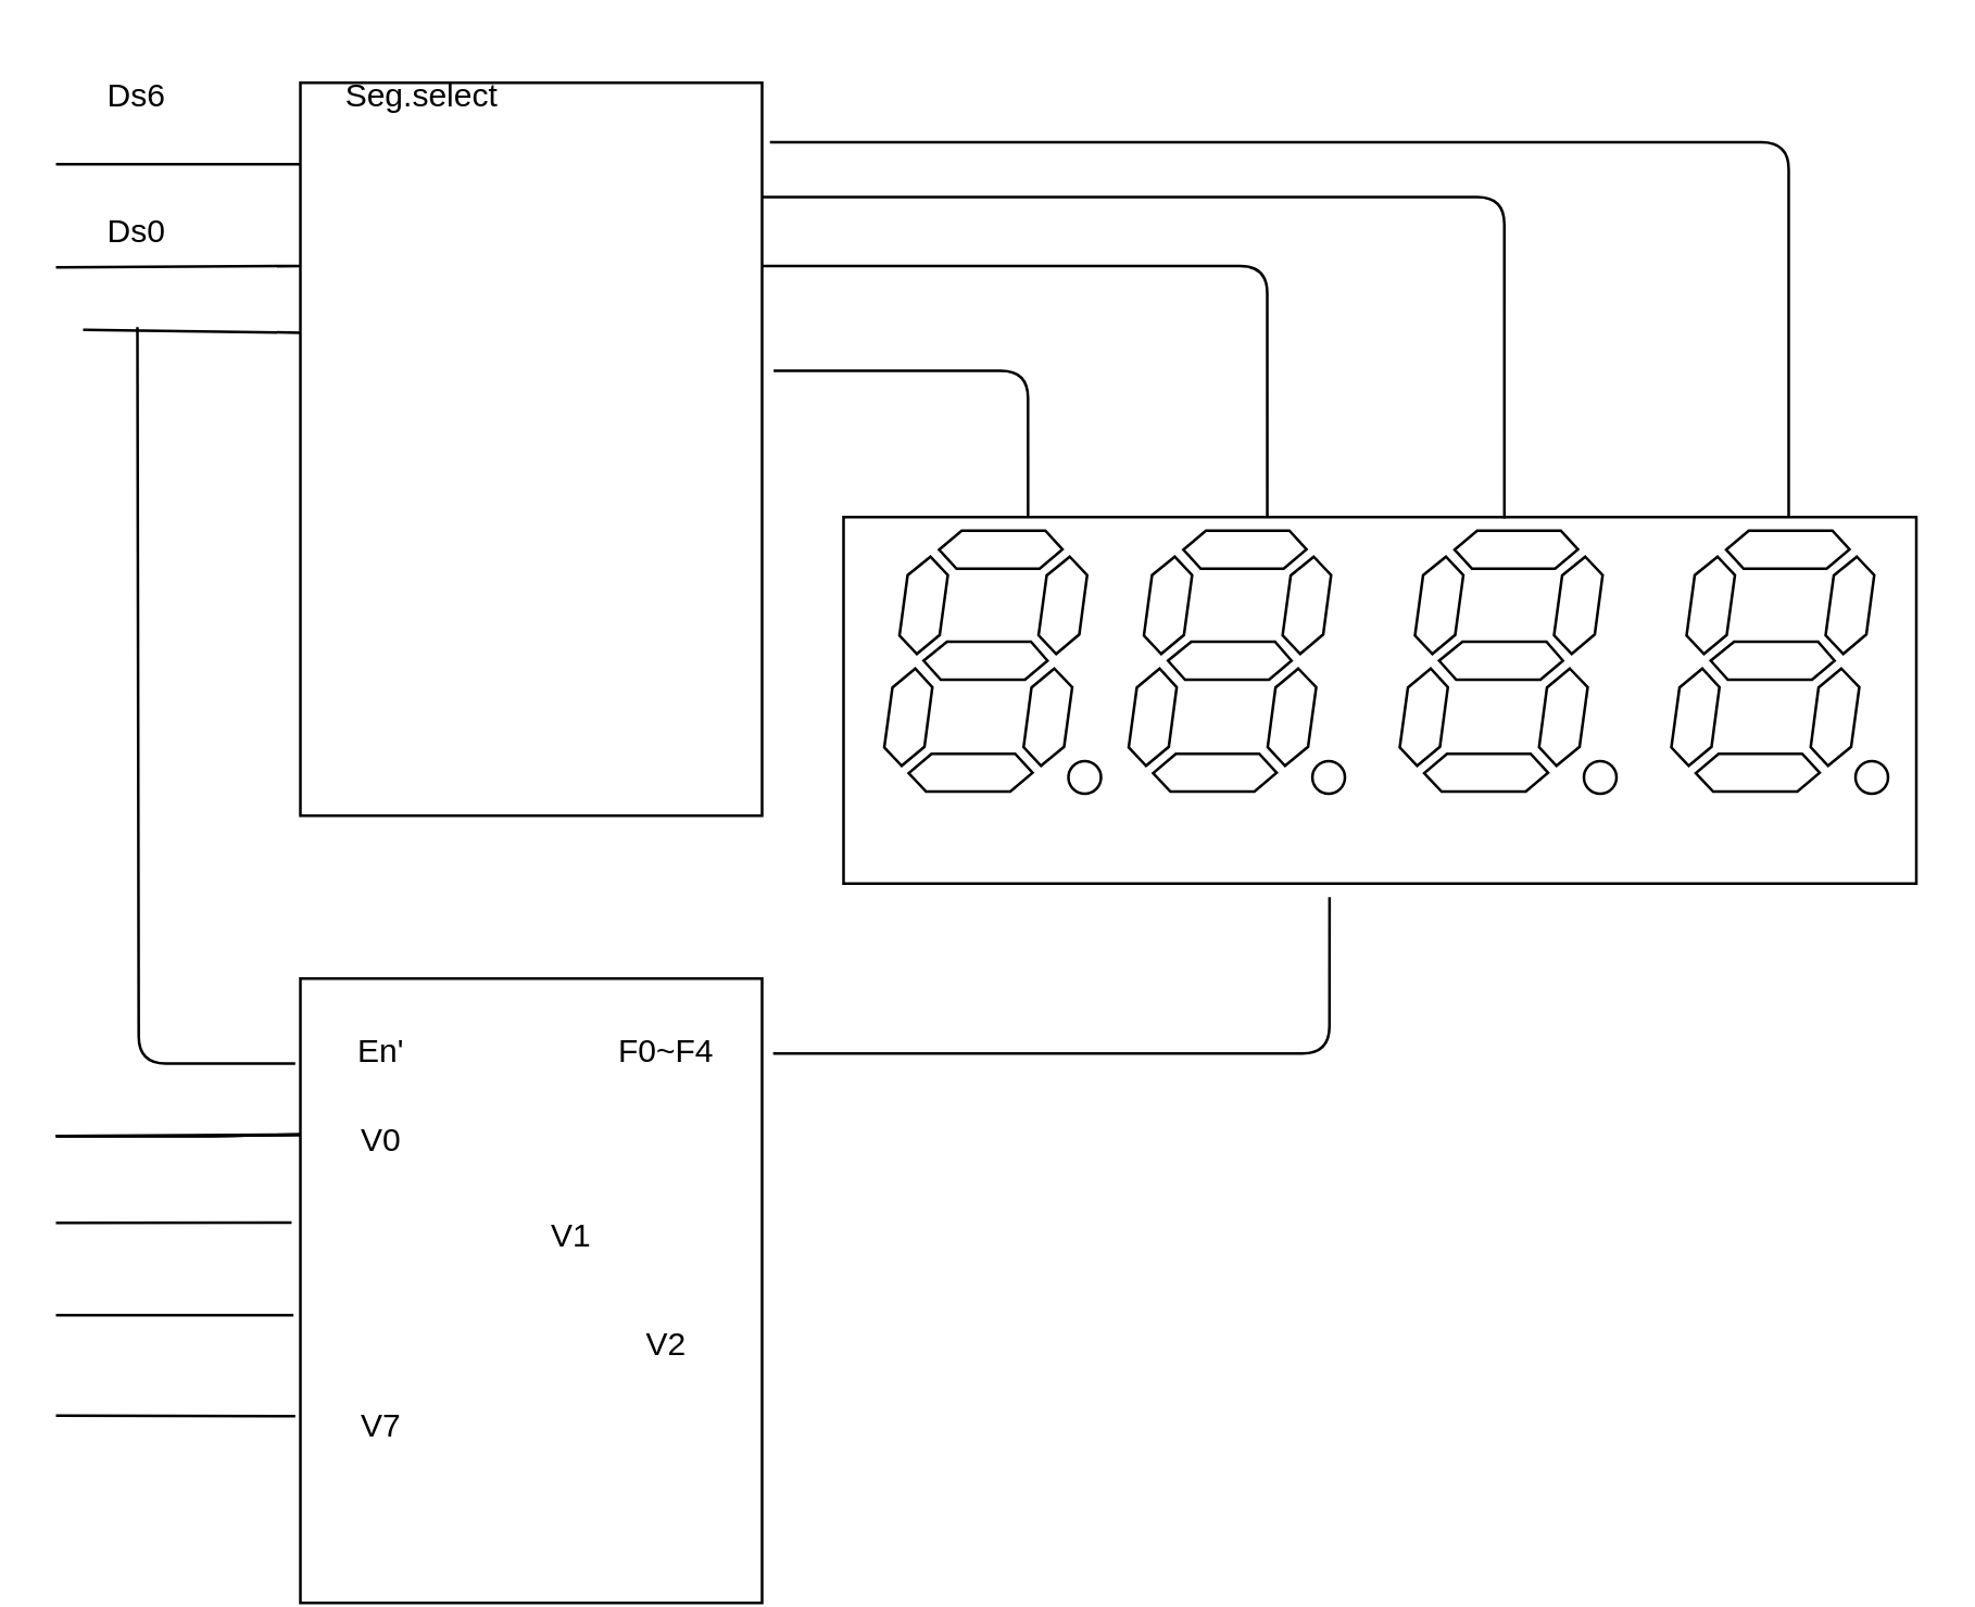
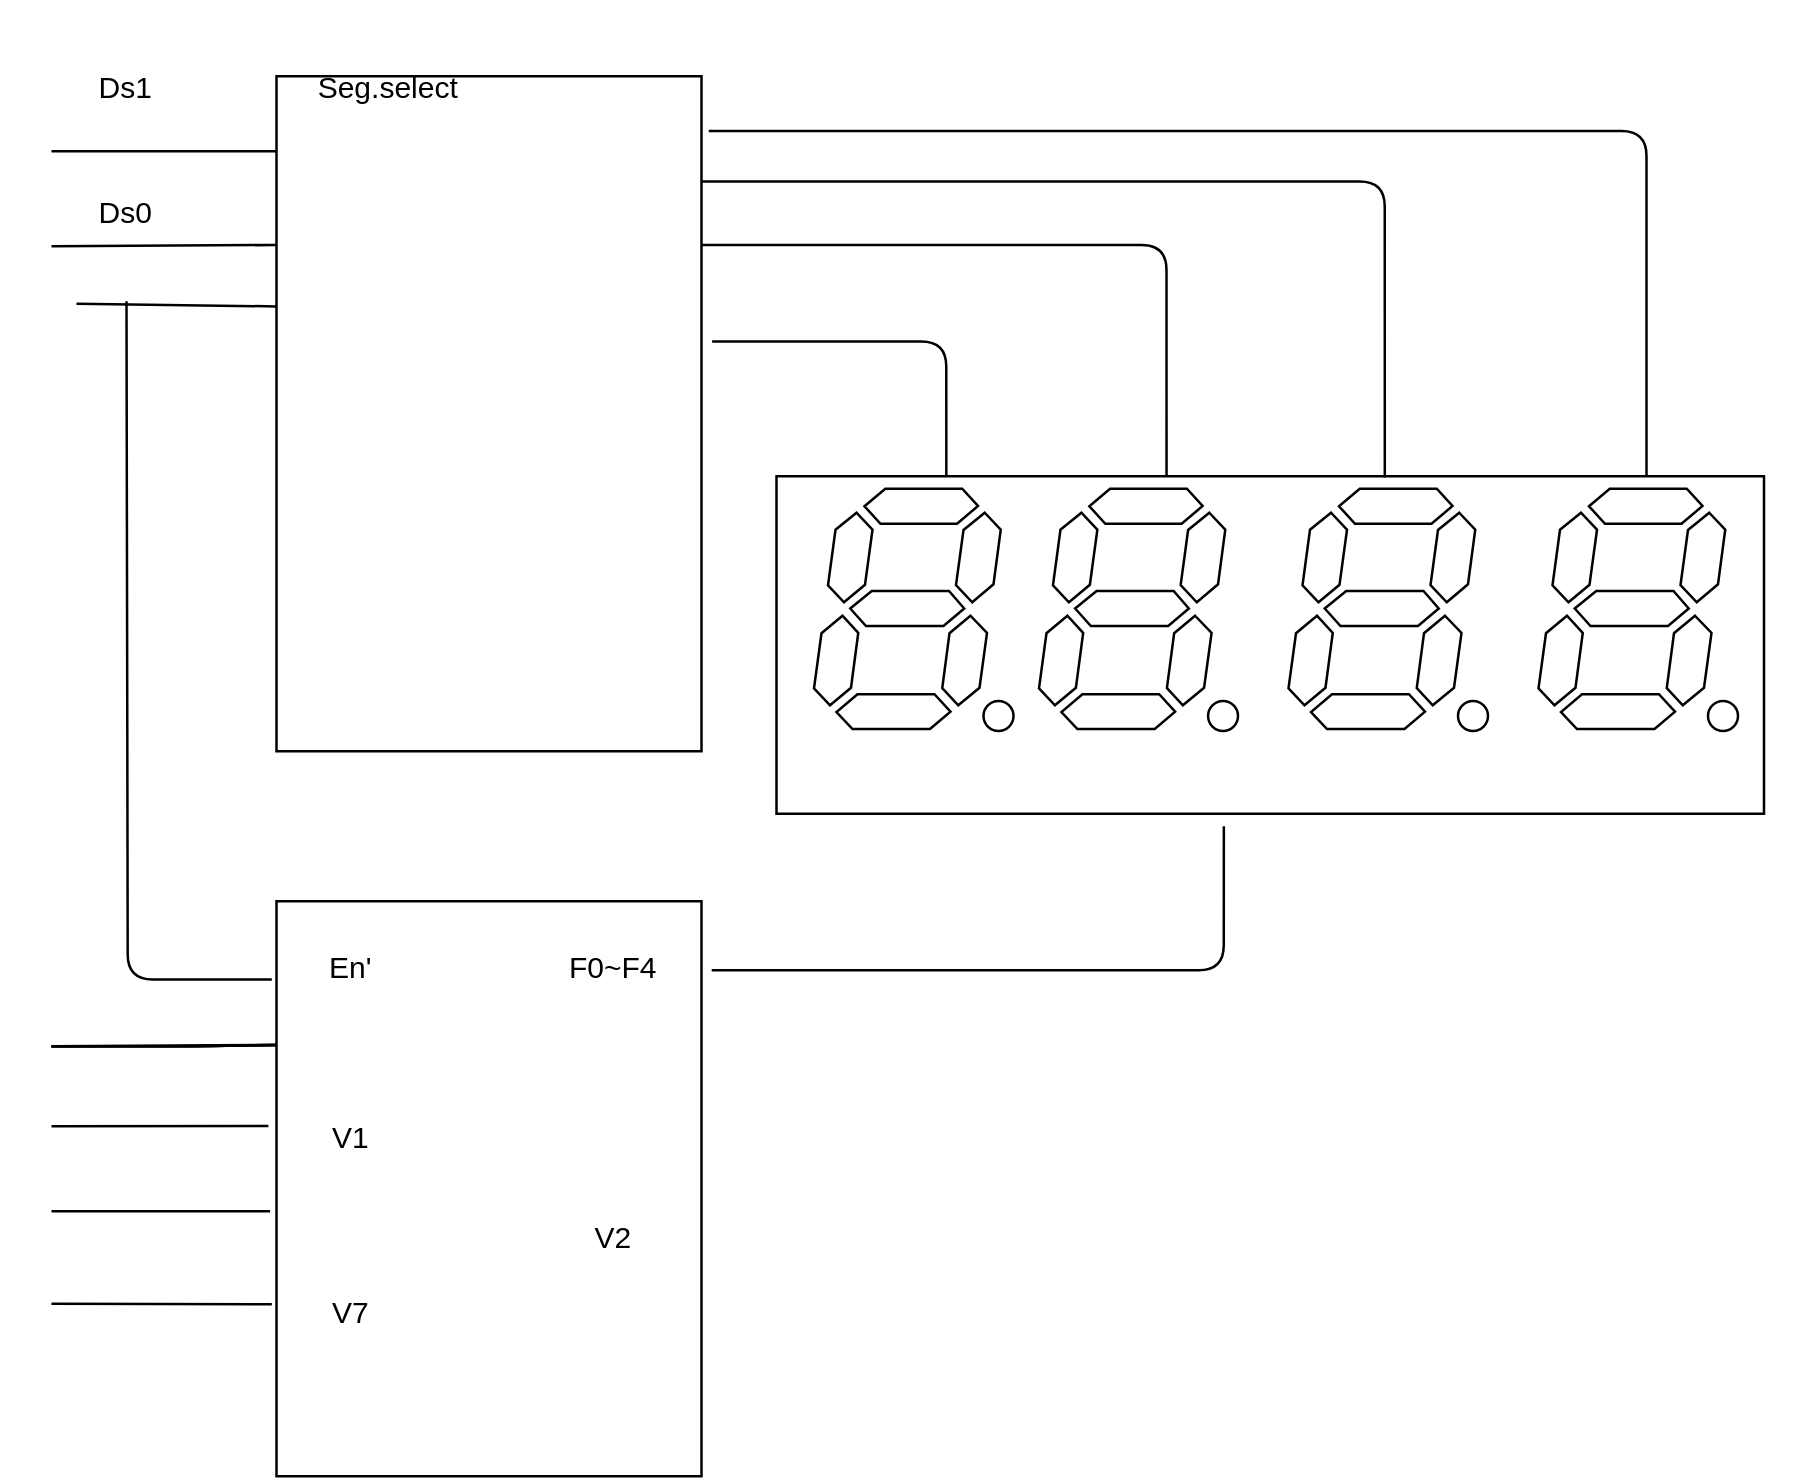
- <mxCell id="19" value="Ds6" style="text;html=1;strokeColor=none;fillColor=none;align=center;verticalAlign=middle;whiteSpace=wrap;rounded=0;" parent="1" vertex="1"><mxGeometry x="20" y="20" width="60" height="30" as="geometry" /></mxCell>
+ <mxCell id="19" value="Ds1" style="text;html=1;strokeColor=none;fillColor=none;align=center;verticalAlign=middle;whiteSpace=wrap;rounded=0;" parent="1" vertex="1"><mxGeometry x="20" y="20" width="60" height="30" as="geometry" /></mxCell>
- <mxCell id="31" value="V0" style="text;html=1;strokeColor=none;fillColor=none;align=center;verticalAlign=middle;whiteSpace=wrap;rounded=0;" parent="1" vertex="1"><mxGeometry x="110" y="405" width="60" height="30" as="geometry" /></mxCell>
- <mxCell id="6" value="V1" style="text;html=1;strokeColor=none;fillColor=none;align=center;verticalAlign=middle;whiteSpace=wrap;rounded=0;" parent="1" vertex="1"><mxGeometry x="180" y="440" width="60" height="30" as="geometry" /></mxCell>
+ <mxCell id="6" value="V1" style="text;html=1;strokeColor=none;fillColor=none;align=center;verticalAlign=middle;whiteSpace=wrap;rounded=0;" parent="1" vertex="1"><mxGeometry x="110" y="440" width="60" height="30" as="geometry" /></mxCell>
